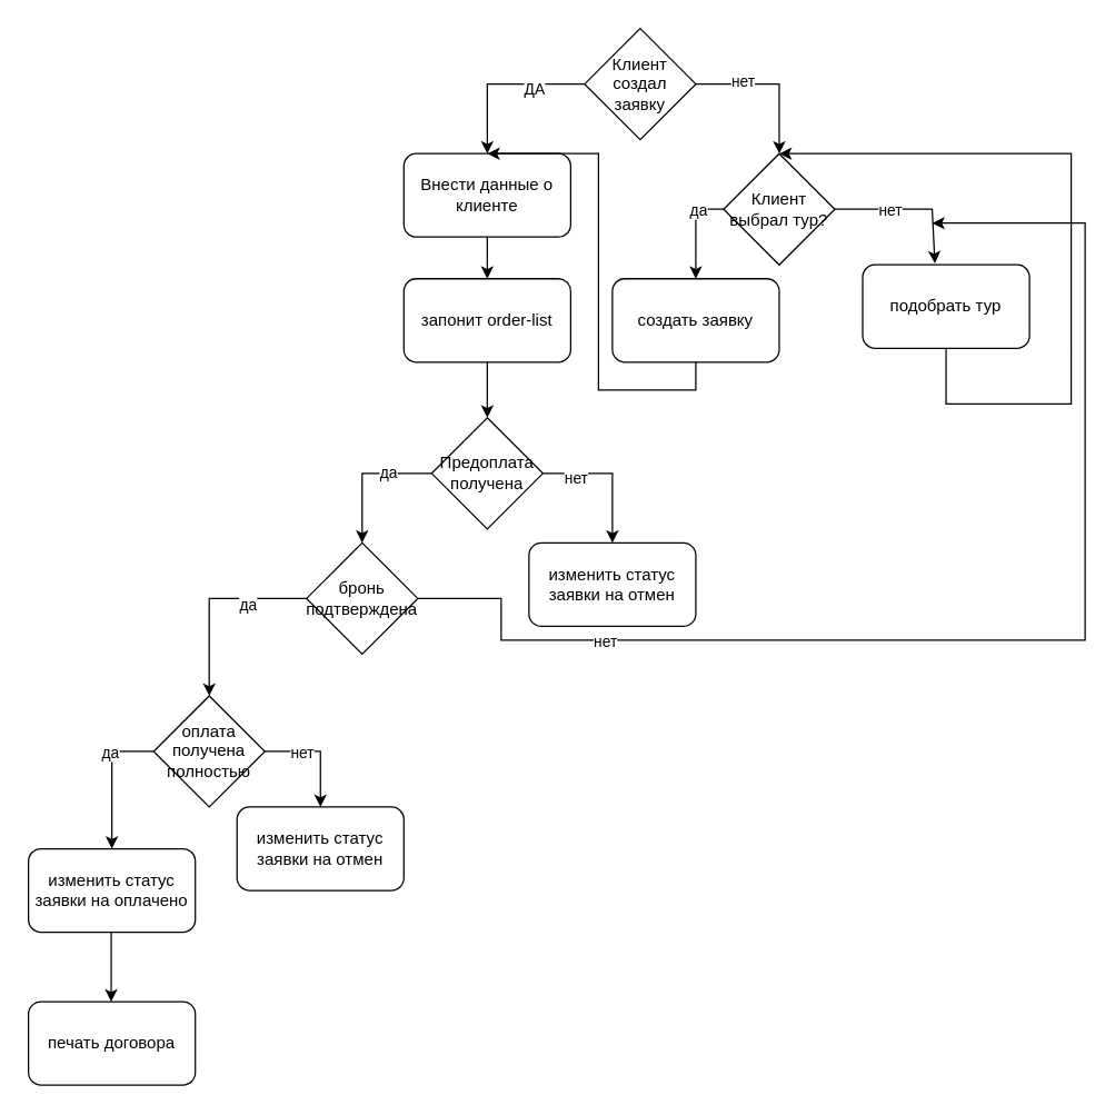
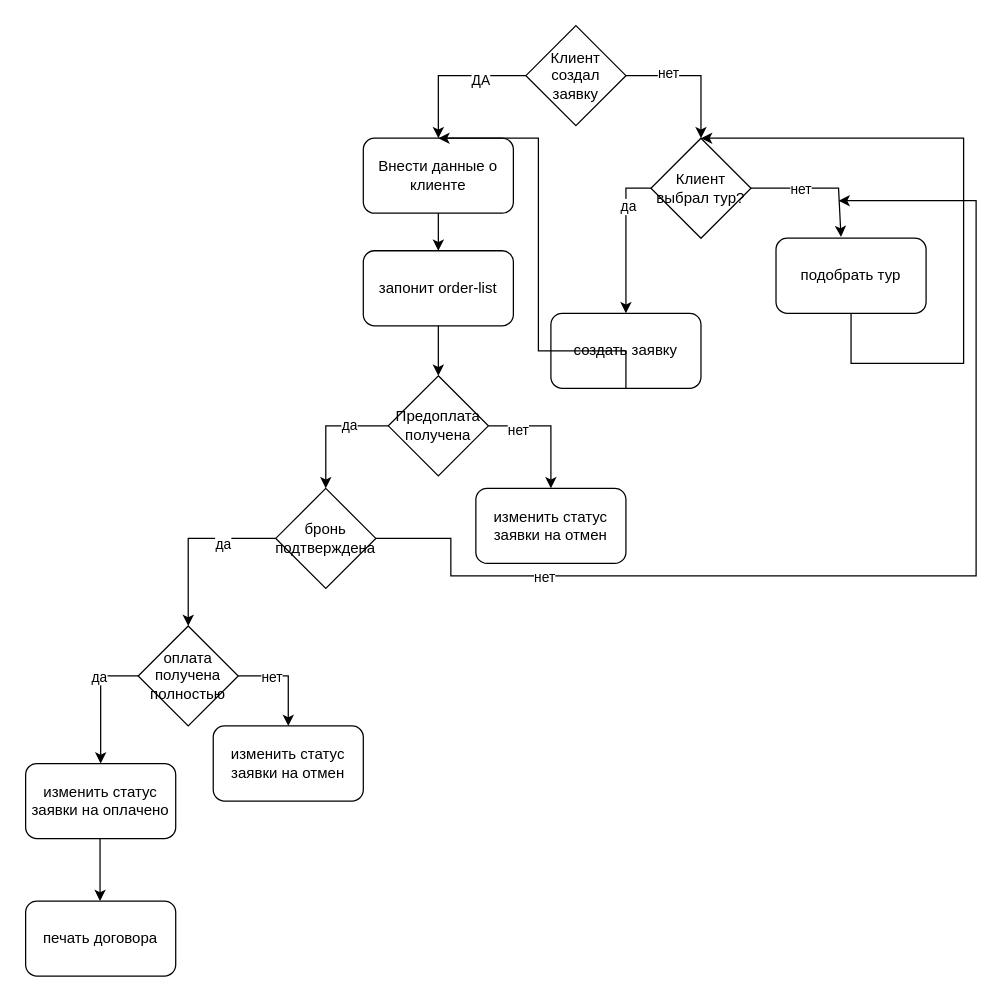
- <mxCell id="14" value="создать заявку" style="rounded=1;whiteSpace=wrap;html=1;" parent="1" vertex="1"><mxGeometry x="440" y="200" width="120" height="60" as="geometry" /></mxCell>
+ <mxCell id="14" value="создать заявку" style="rounded=1;whiteSpace=wrap;html=1;" parent="1" vertex="1"><mxGeometry x="440" y="250" width="120" height="60" as="geometry" /></mxCell>
